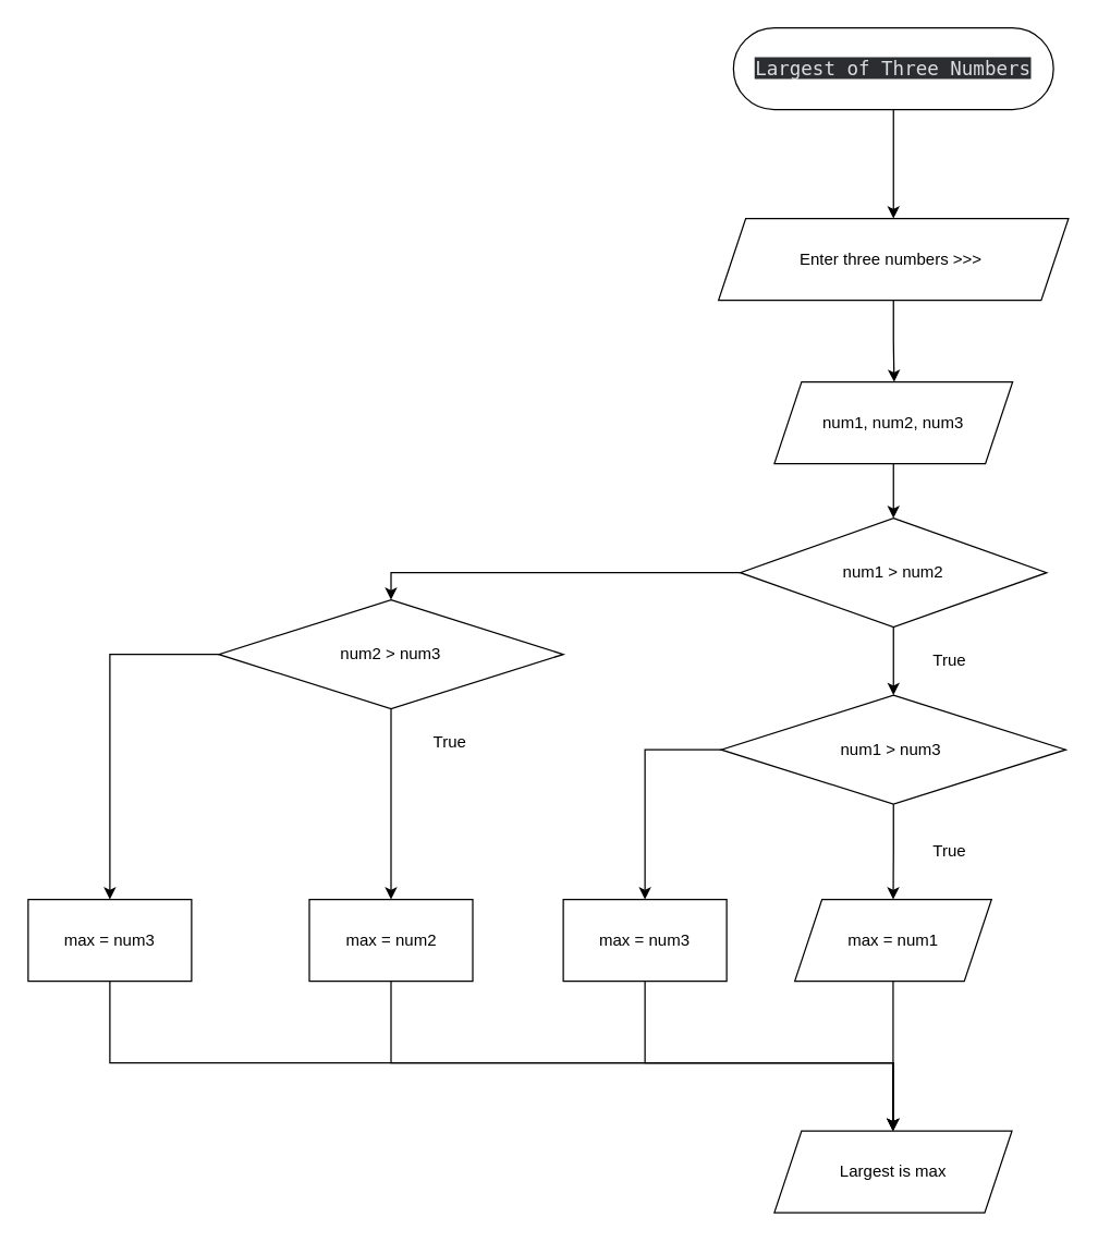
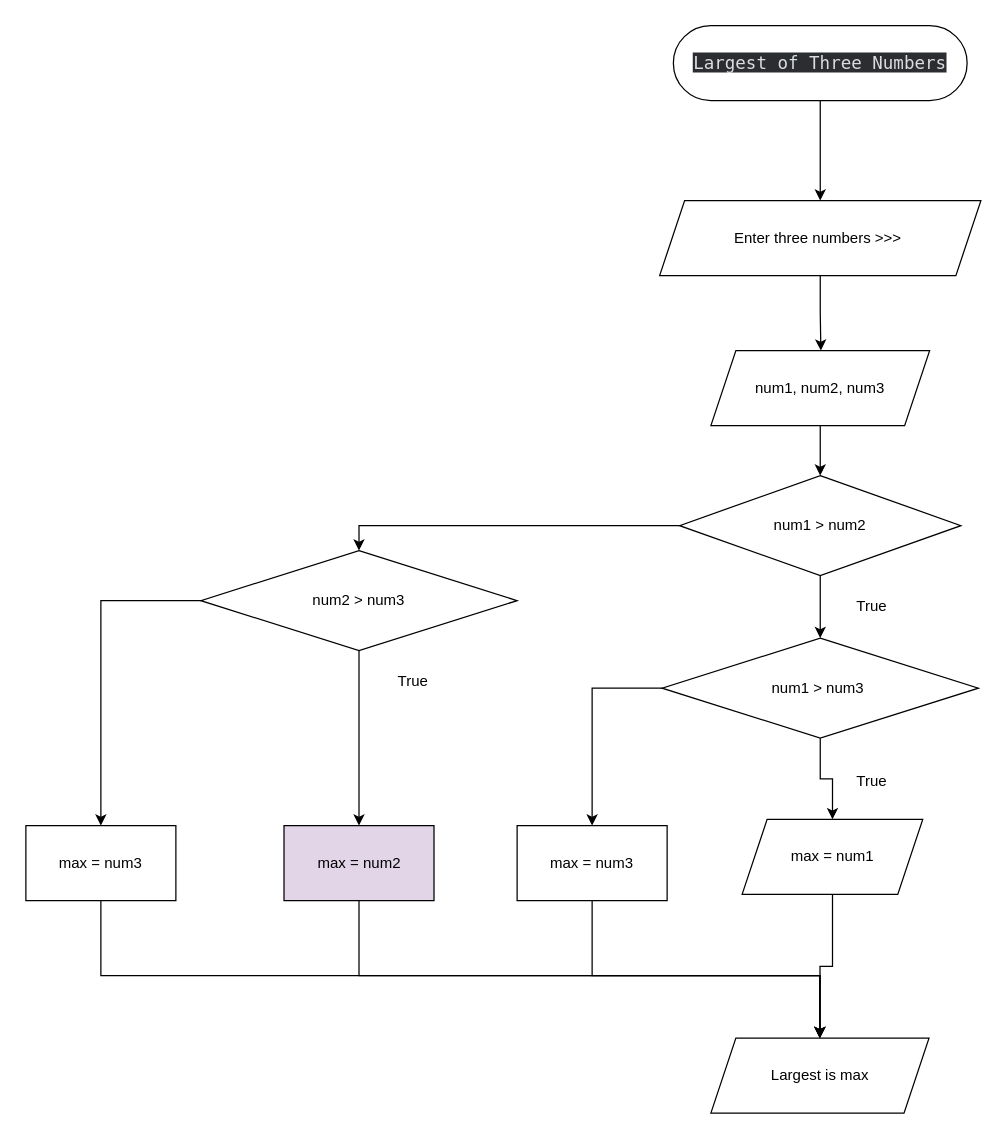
- <mxCell id="24" value="max = num2" style="rounded=0;whiteSpace=wrap;html=1;" vertex="1" parent="1"><mxGeometry x="226.5" y="660" width="120" height="60" as="geometry" /></mxCell>
+ <mxCell id="24" value="max = num2" style="rounded=0;whiteSpace=wrap;html=1;fillColor=#e1d5e7;" vertex="1" parent="1"><mxGeometry x="226.5" y="660" width="120" height="60" as="geometry" /></mxCell>
- <mxCell id="15" value="max = num1" style="shape=parallelogram;perimeter=parallelogramPerimeter;whiteSpace=wrap;html=1;fixedSize=1;" vertex="1" parent="1"><mxGeometry x="583" y="660" width="144.5" height="60" as="geometry" /></mxCell>
+ <mxCell id="15" value="max = num1" style="shape=parallelogram;perimeter=parallelogramPerimeter;whiteSpace=wrap;html=1;fixedSize=1;" vertex="1" parent="1"><mxGeometry x="593" y="655" width="144.5" height="60" as="geometry" /></mxCell>
